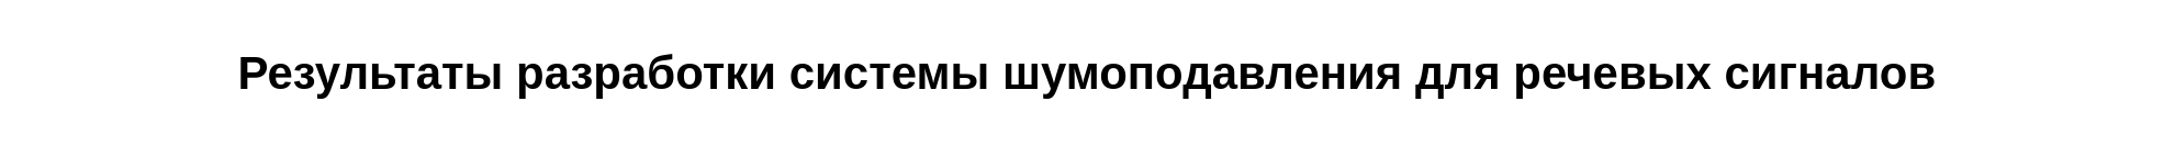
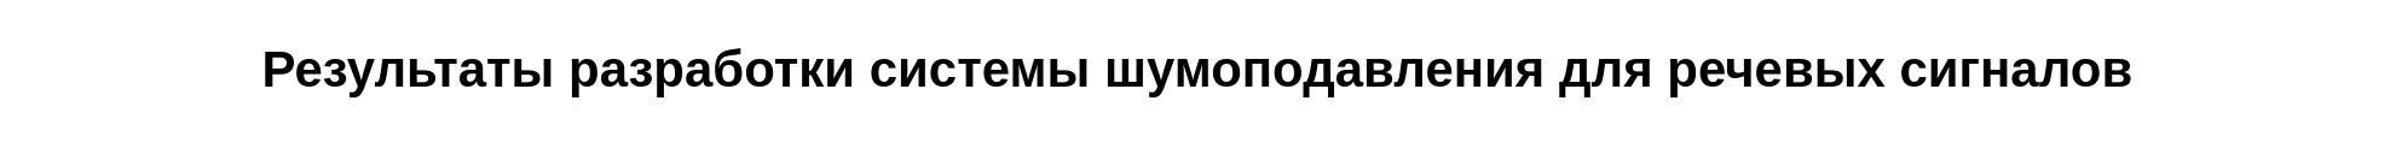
- <mxCell id="2" value="&lt;span style=&quot;font-size: 70px;&quot;&gt;&lt;b&gt;Результаты разработки системы шумоподавления для речевых сигналов&lt;/b&gt;&lt;/span&gt;" style="rounded=0;whiteSpace=wrap;html=1;fillColor=none;strokeColor=none;align=center;" parent="1" vertex="1"><mxGeometry x="20" y="20" width="3260" height="180" as="geometry" /></mxCell>
+ <mxCell id="2" value="&lt;span style=&quot;font-size: 70px;&quot;&gt;&lt;b&gt;Результаты разработки системы шумоподавления для речевых сигналов&lt;/b&gt;&lt;/span&gt;" style="rounded=0;whiteSpace=wrap;html=1;fillColor=none;strokeColor=none;align=center;" parent="1" vertex="1"><mxGeometry x="20" y="5" width="3260" height="180" as="geometry" /></mxCell>
